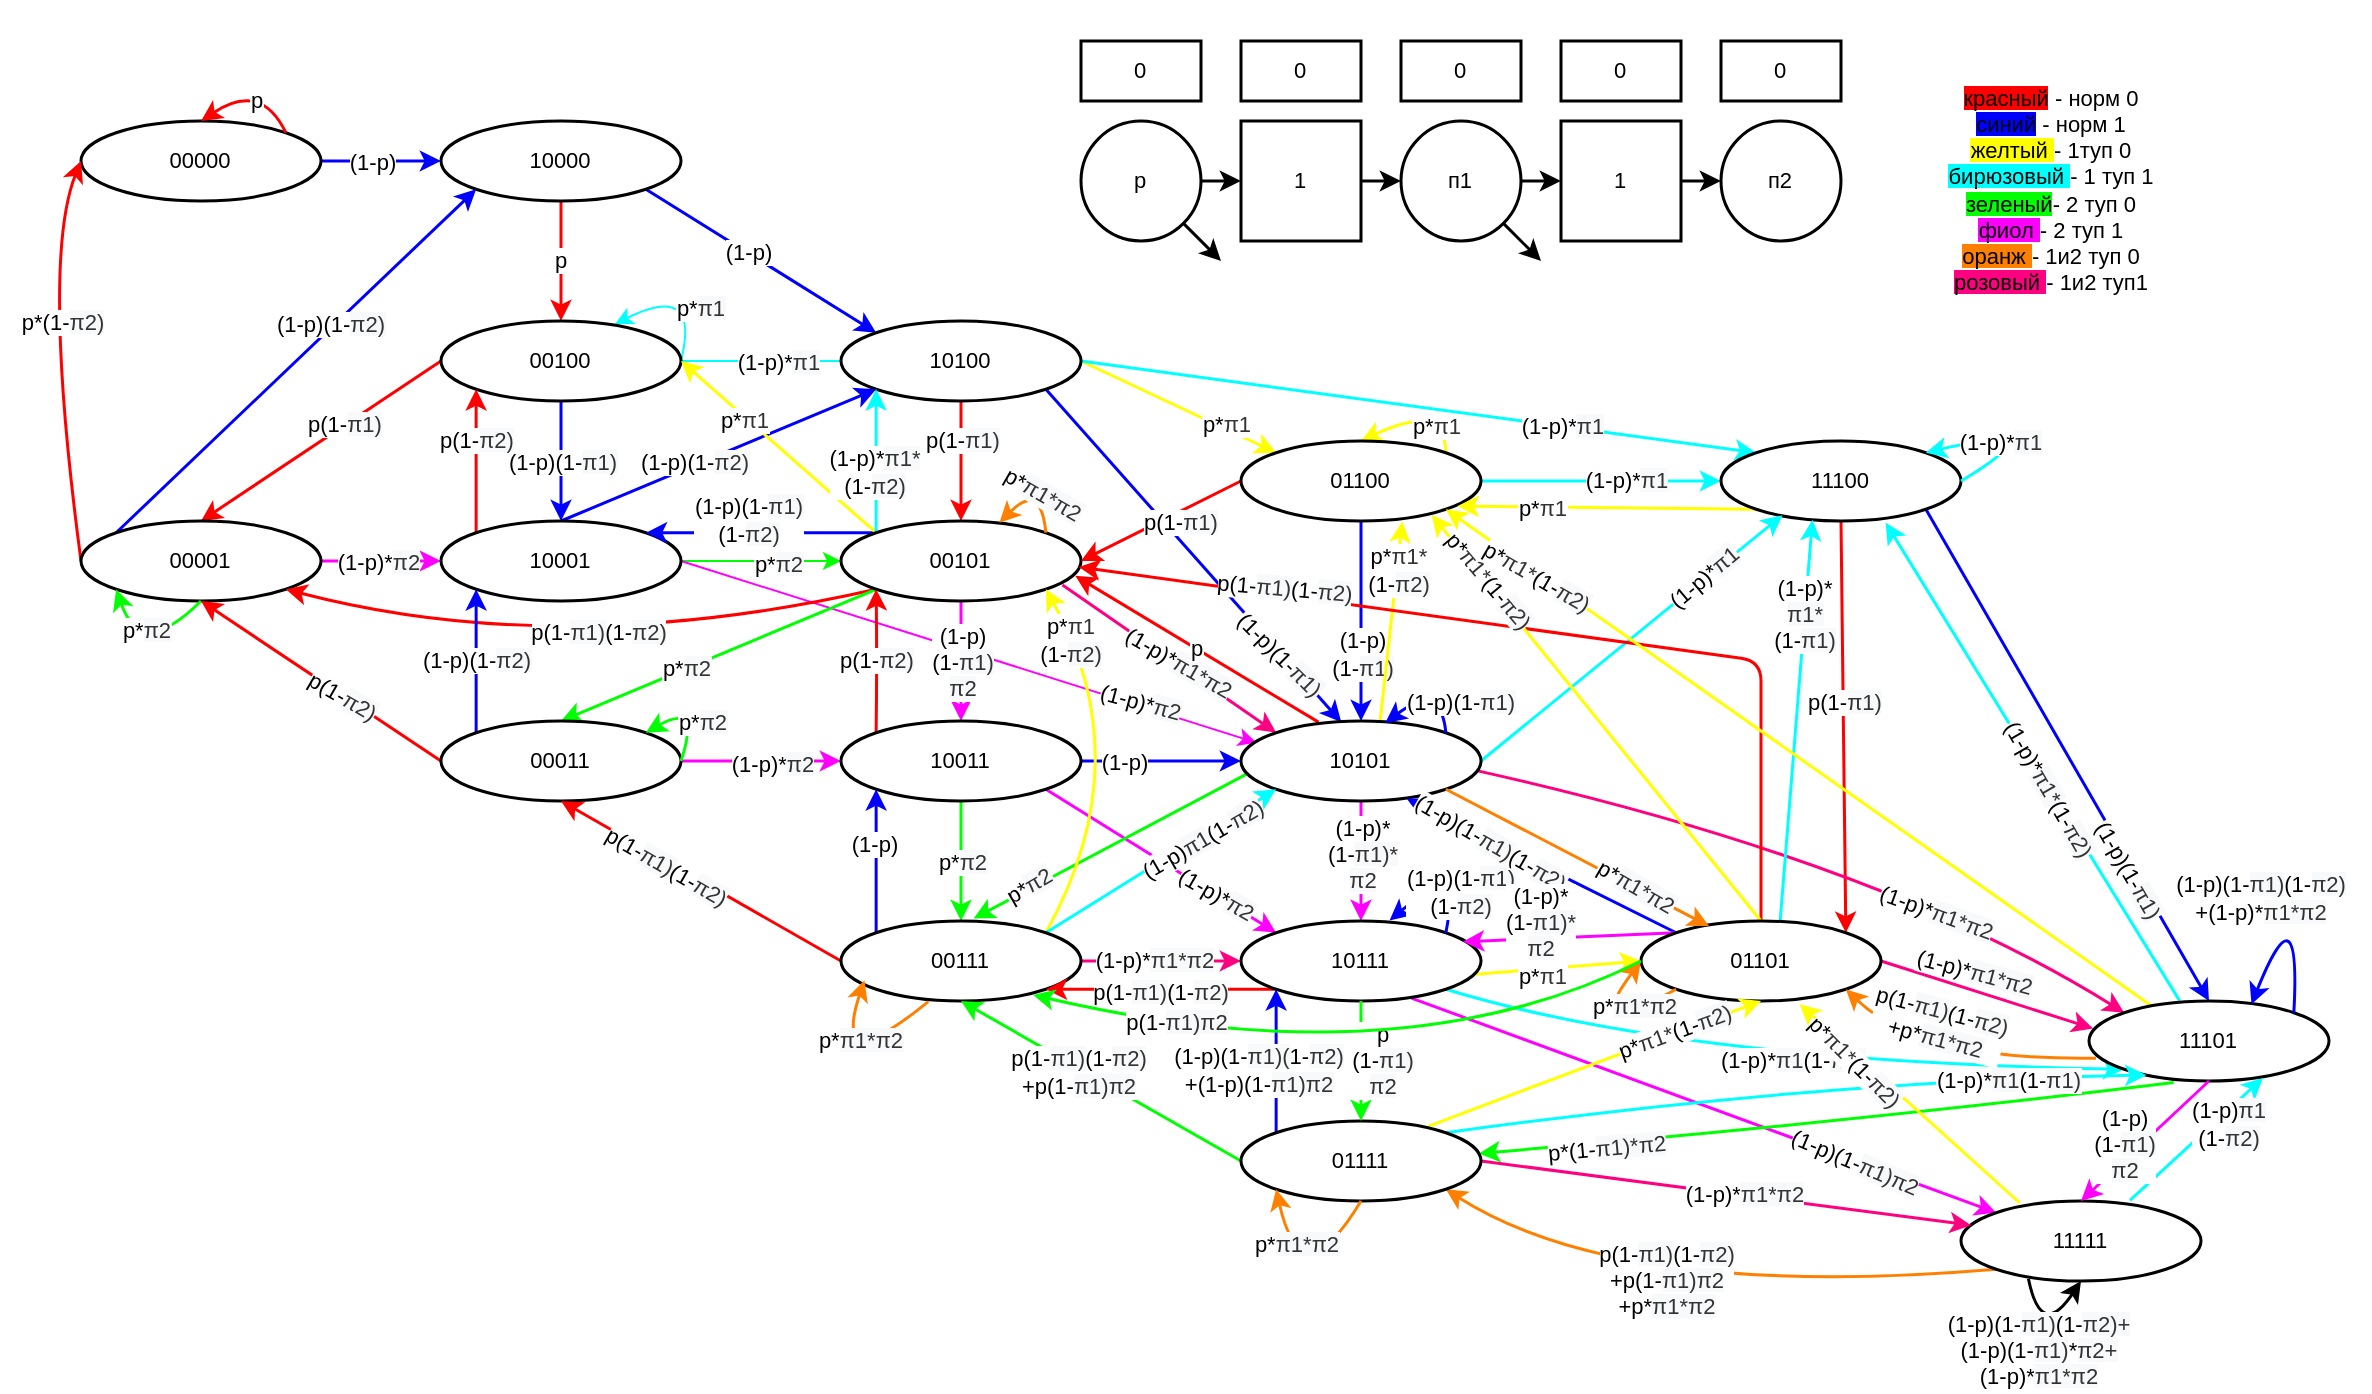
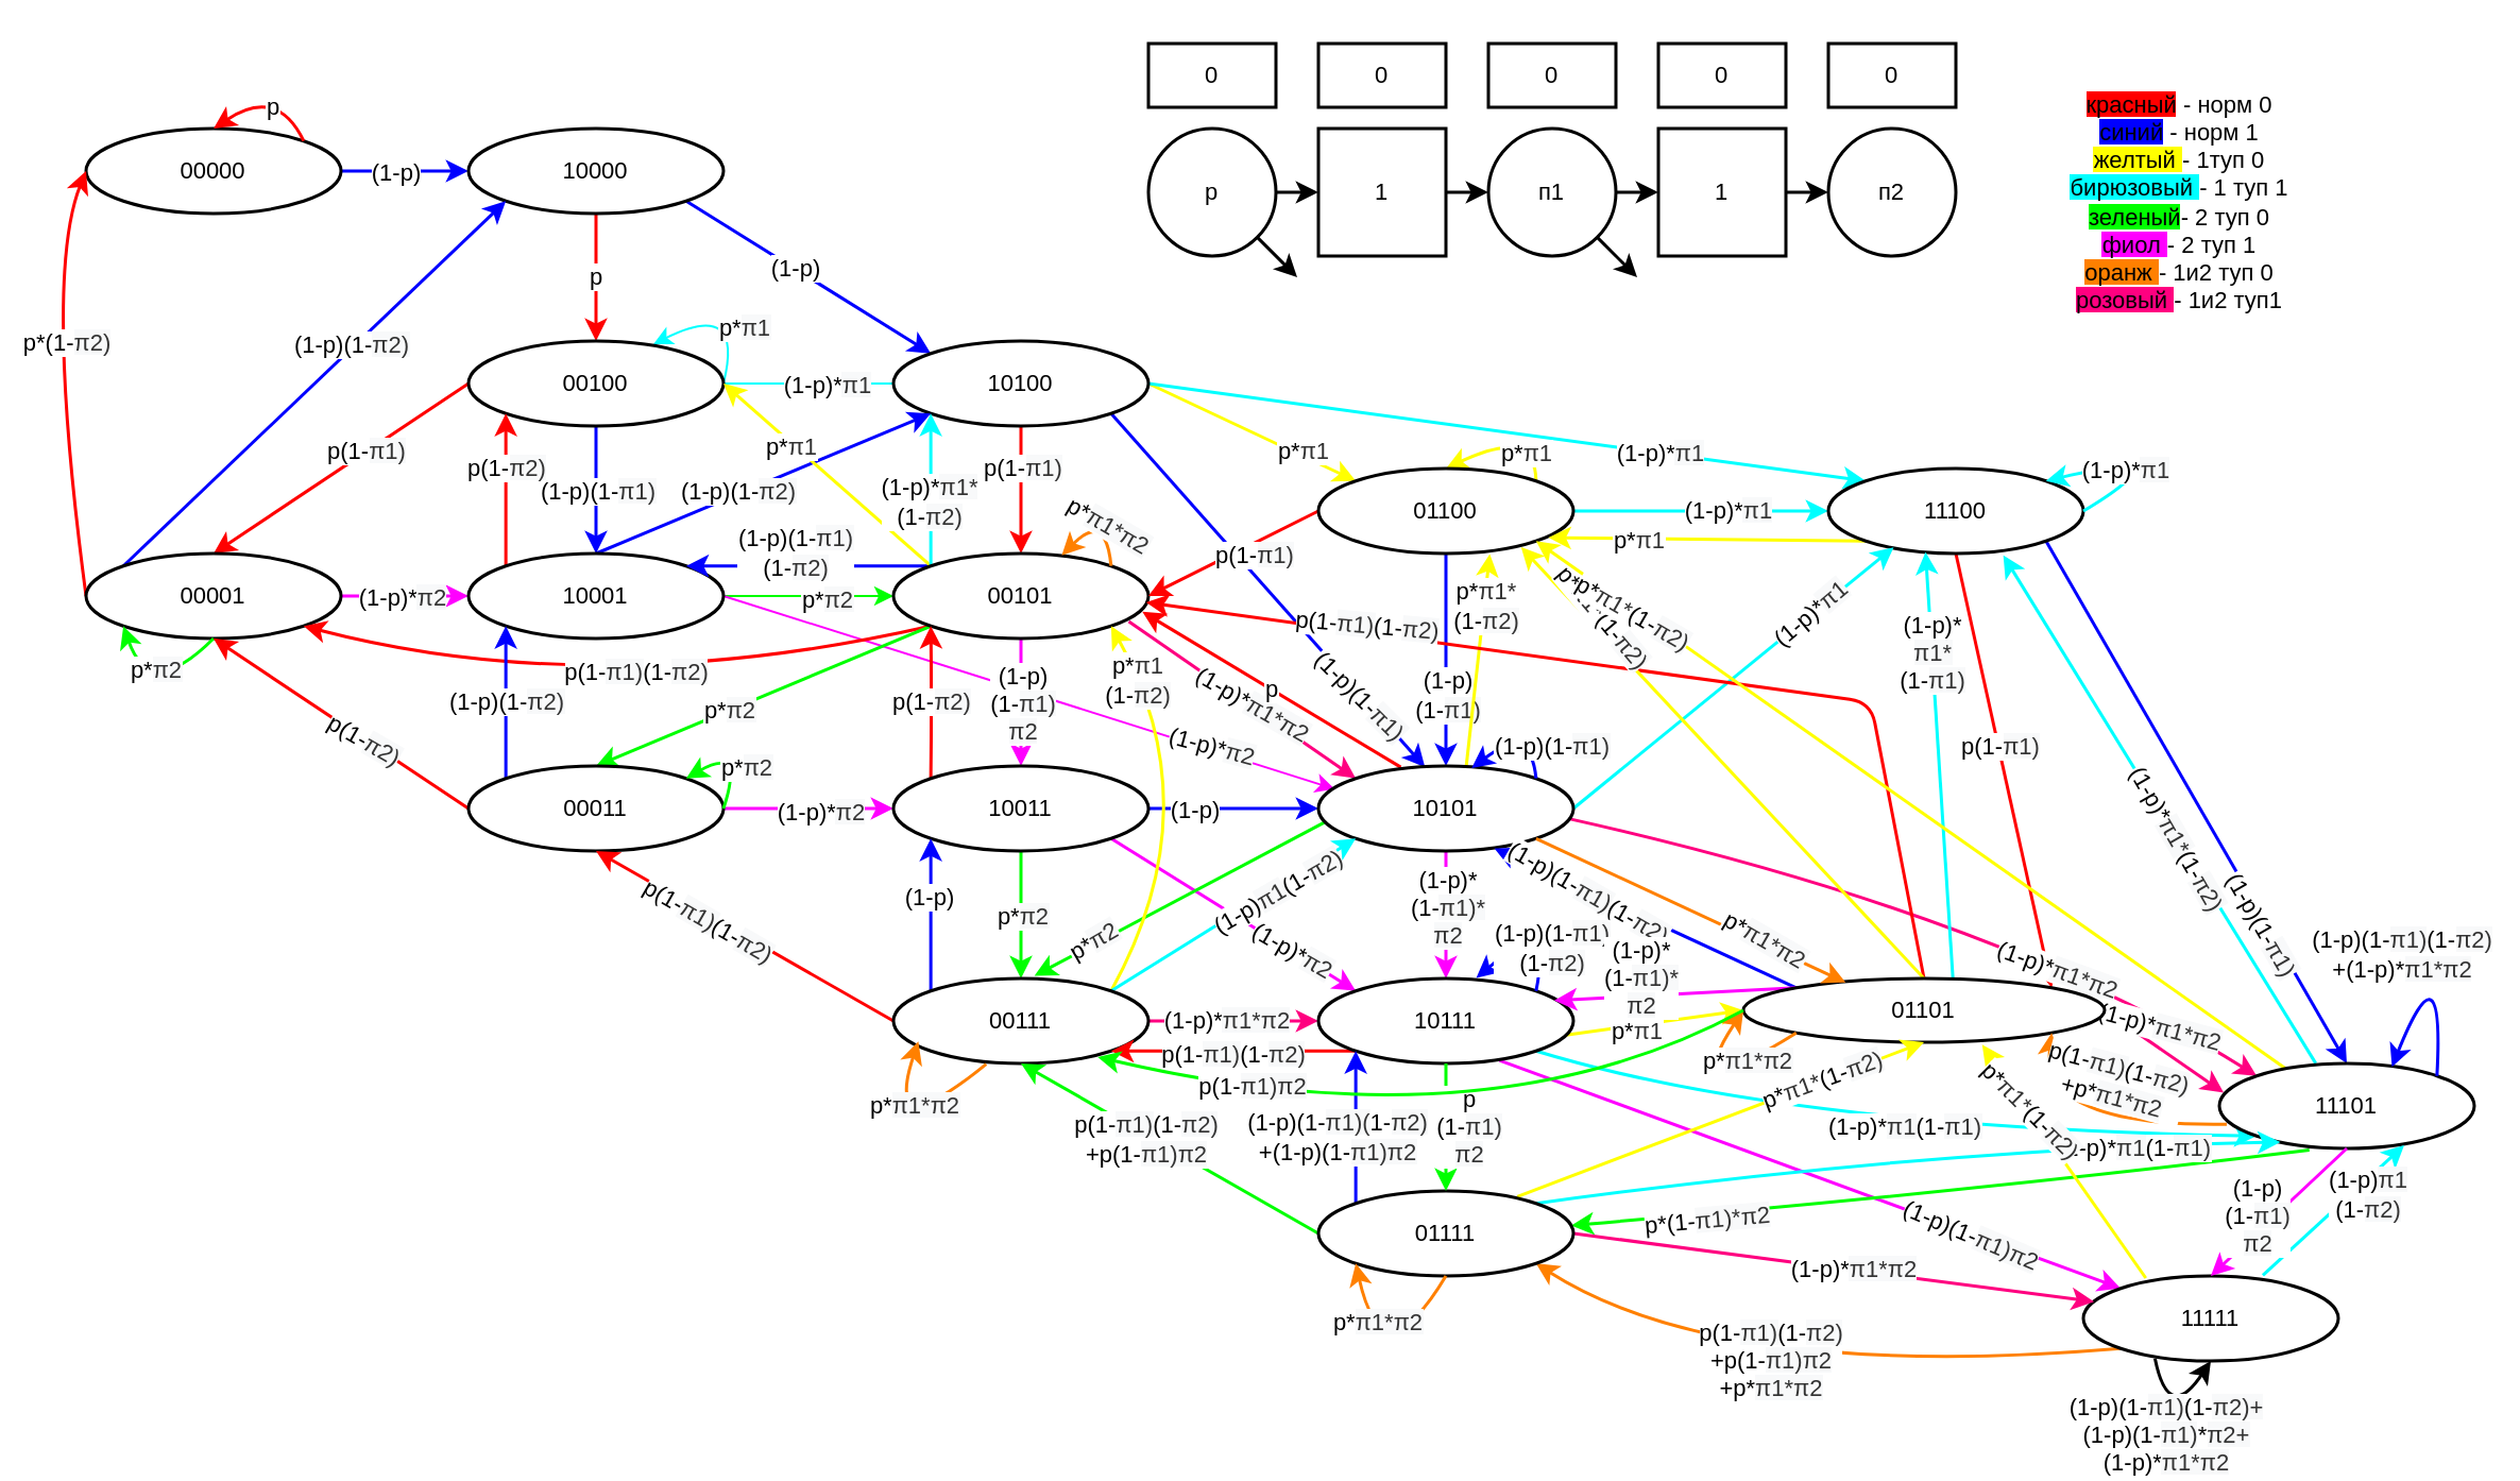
- <mxCell id="159" value="&lt;font style=&quot;font-size: 11px;&quot;&gt;01101&lt;/font&gt;" style="ellipse;whiteSpace=wrap;html=1;strokeColor=#000000;strokeWidth=1.5;movable=1;fontFamily=Helvetica;fontSize=11;" parent="1" vertex="1"><mxGeometry x="820" y="460" width="120" height="40" as="geometry" /></mxCell>
+ <mxCell id="159" value="&lt;font style=&quot;font-size: 11px;&quot;&gt;01101&lt;/font&gt;" style="ellipse;whiteSpace=wrap;html=1;strokeColor=#000000;strokeWidth=1.5;movable=1;fontFamily=Helvetica;fontSize=11;" parent="1" vertex="1"><mxGeometry x="820" y="460" width="170" height="30" as="geometry" /></mxCell>
